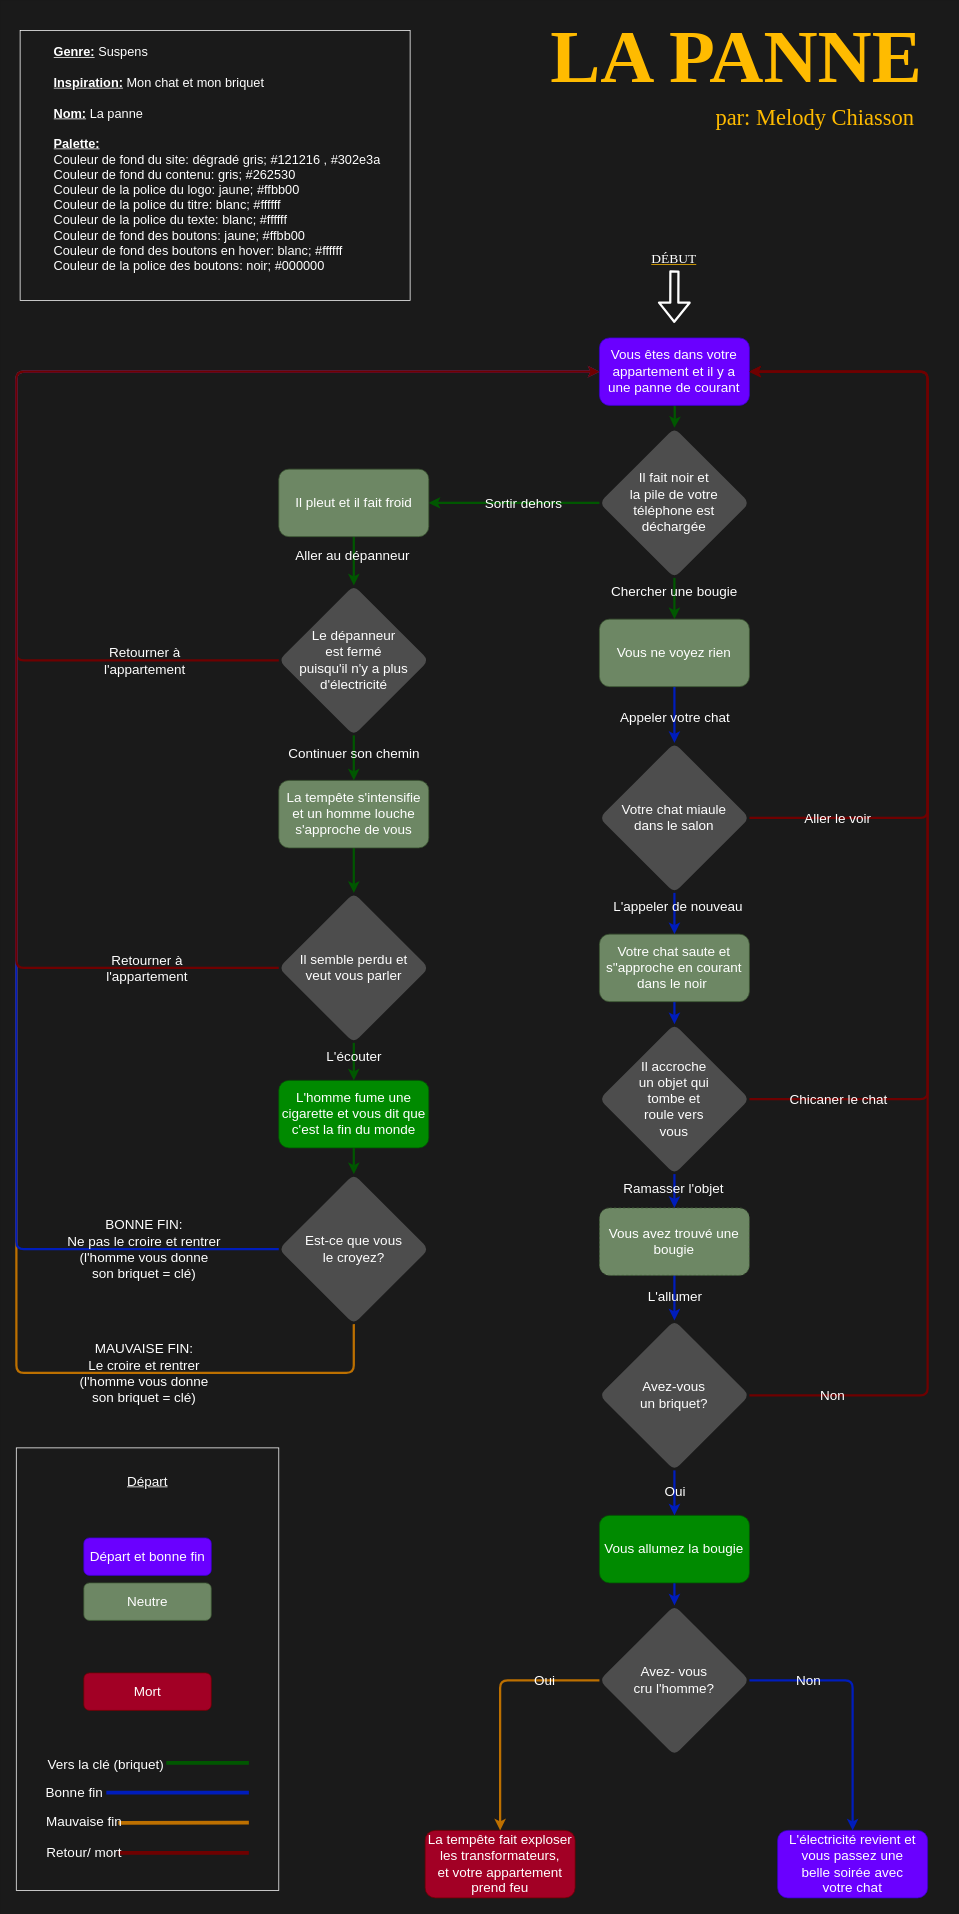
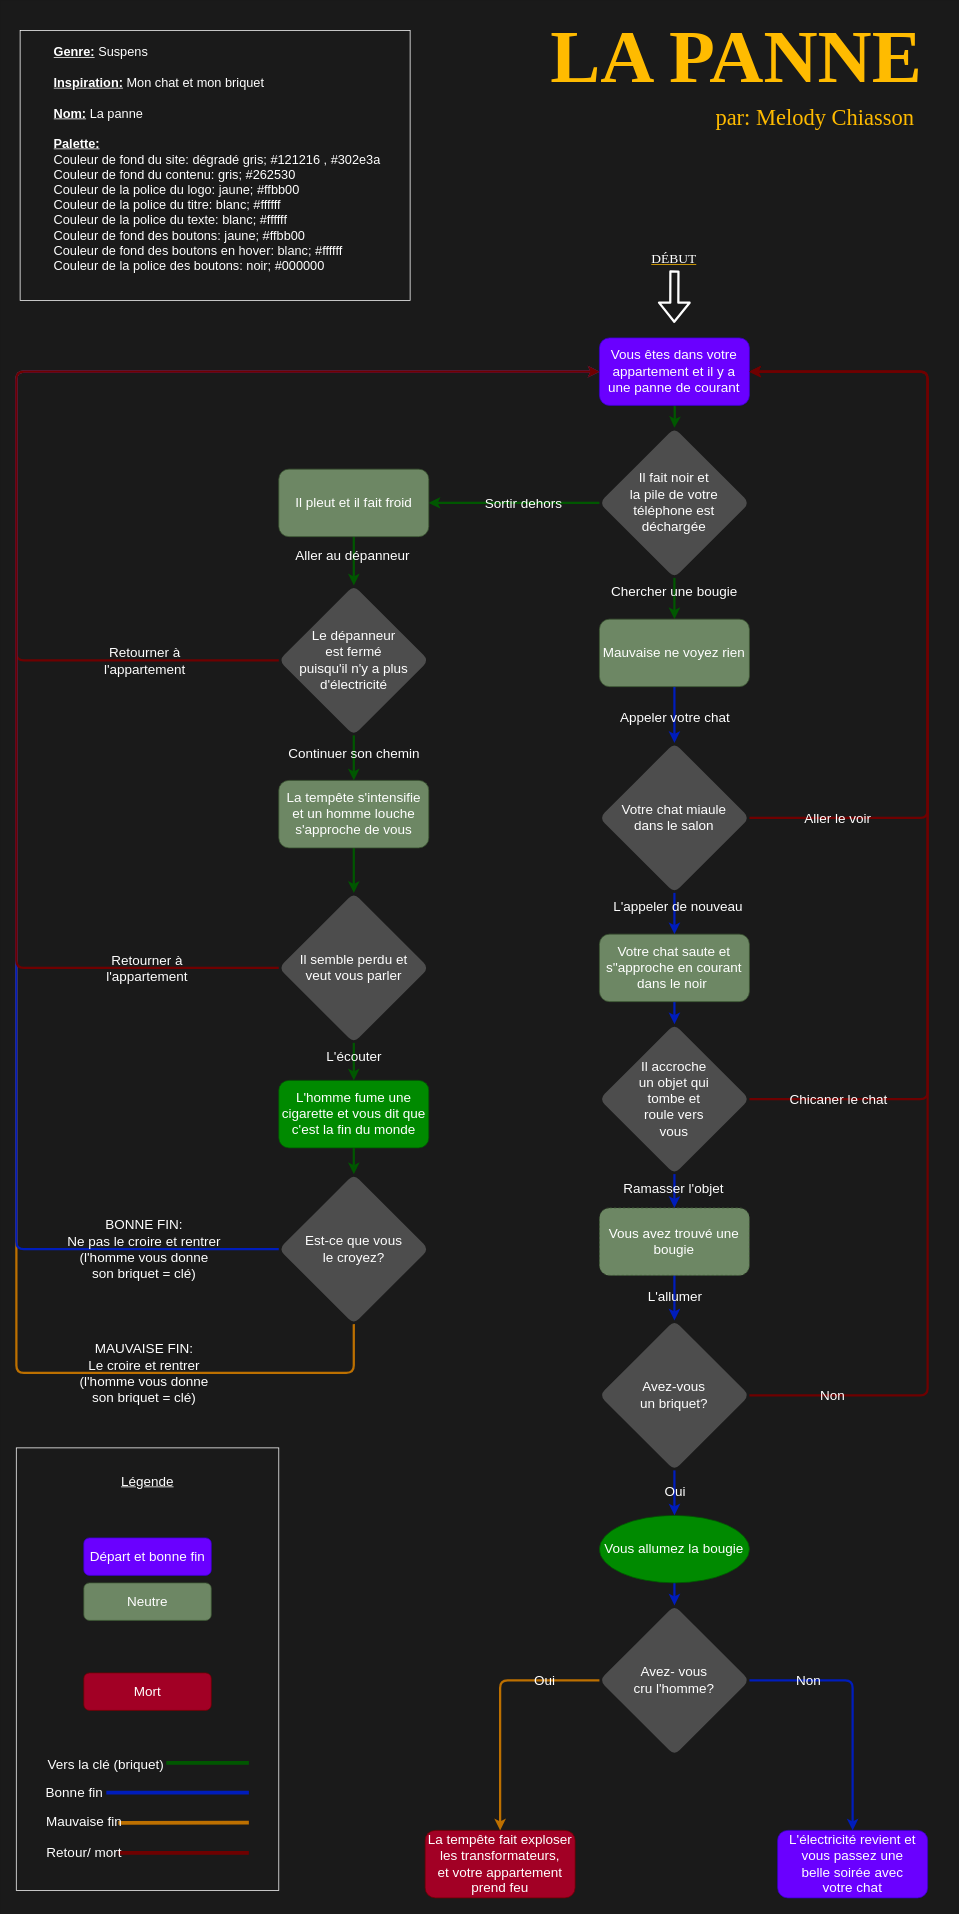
- <mxCell id="14" value="Vous ne voyez rien" style="rounded=1;whiteSpace=wrap;html=1;fillColor=#6d8764;strokeColor=#3A5431;fontColor=#FFFFFF;labelBackgroundColor=none;fontSize=18;" parent="1" vertex="1"><mxGeometry x="798.39" y="825" width="200" height="90" as="geometry" /></mxCell>
+ <mxCell id="14" value="Mauvaise ne voyez rien" style="rounded=1;whiteSpace=wrap;html=1;fillColor=#6d8764;strokeColor=#3A5431;fontColor=#FFFFFF;labelBackgroundColor=none;fontSize=18;" parent="1" vertex="1"><mxGeometry x="798.39" y="825" width="200" height="90" as="geometry" /></mxCell>
- <mxCell id="71" value="Départ" style="text;html=1;strokeColor=none;fillColor=none;align=center;verticalAlign=middle;whiteSpace=wrap;rounded=0;fontStyle=4;fontSize=18;labelBackgroundColor=none;fontColor=#FFFFFF;" parent="1" vertex="1"><mxGeometry x="165.89" y="1960" width="60" height="30" as="geometry" /></mxCell>
+ <mxCell id="71" value="Légende" style="text;html=1;strokeColor=none;fillColor=none;align=center;verticalAlign=middle;whiteSpace=wrap;rounded=0;fontStyle=4;fontSize=18;labelBackgroundColor=none;fontColor=#FFFFFF;" parent="1" vertex="1"><mxGeometry x="165.89" y="1960" width="60" height="30" as="geometry" /></mxCell>
- <mxCell id="52" value="Vous allumez la bougie" style="rounded=1;whiteSpace=wrap;html=1;fillColor=#008a00;strokeColor=#005700;fontColor=#FFFFFF;labelBackgroundColor=none;fontSize=18;" parent="1" vertex="1"><mxGeometry x="798.39" y="2020" width="200" height="90" as="geometry" /></mxCell>
+ <mxCell id="52" value="Vous allumez la bougie" style="ellipse;whiteSpace=wrap;html=1;fillColor=#008a00;strokeColor=#005700;fontColor=#FFFFFF;labelBackgroundColor=none;fontSize=18;" parent="1" vertex="1"><mxGeometry x="798.39" y="2020" width="200" height="90" as="geometry" /></mxCell>
